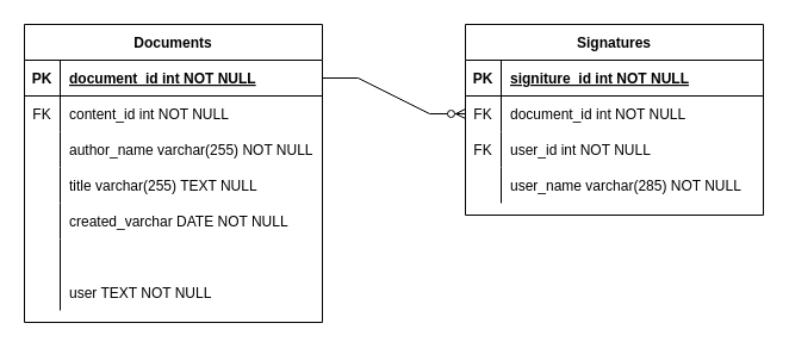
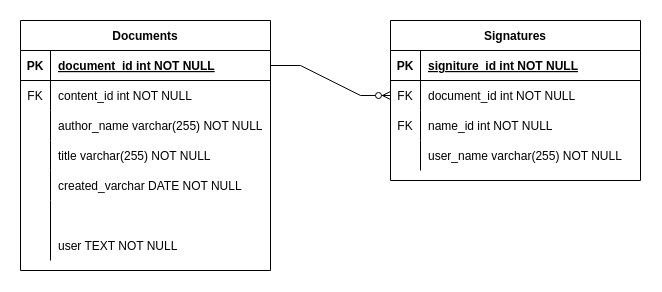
- <mxCell id="32" value="user_id int NOT NULL" style="shape=partialRectangle;overflow=hidden;connectable=0;fillColor=none;top=0;left=0;bottom=0;right=0;align=left;spacingLeft=6;" parent="30" vertex="1"><mxGeometry x="30" width="220" height="30" as="geometry"><mxRectangle width="220" height="30" as="alternateBounds" /></mxGeometry></mxCell>
+ <mxCell id="32" value="name_id int NOT NULL" style="shape=partialRectangle;overflow=hidden;connectable=0;fillColor=none;top=0;left=0;bottom=0;right=0;align=left;spacingLeft=6;" parent="30" vertex="1"><mxGeometry x="30" width="220" height="30" as="geometry"><mxRectangle width="220" height="30" as="alternateBounds" /></mxGeometry></mxCell>
- <mxCell id="14" value="title varchar(255) TEXT NULL" style="shape=partialRectangle;overflow=hidden;connectable=0;fillColor=none;top=0;left=0;bottom=0;right=0;align=left;spacingLeft=6;" parent="12" vertex="1"><mxGeometry x="30" width="220" height="30" as="geometry"><mxRectangle width="220" height="30" as="alternateBounds" /></mxGeometry></mxCell>
+ <mxCell id="14" value="title varchar(255) NOT NULL" style="shape=partialRectangle;overflow=hidden;connectable=0;fillColor=none;top=0;left=0;bottom=0;right=0;align=left;spacingLeft=6;" parent="12" vertex="1"><mxGeometry x="30" width="220" height="30" as="geometry"><mxRectangle width="220" height="30" as="alternateBounds" /></mxGeometry></mxCell>
- <mxCell id="35" value="user_name varchar(285) NOT NULL" style="shape=partialRectangle;overflow=hidden;connectable=0;fillColor=none;top=0;left=0;bottom=0;right=0;align=left;spacingLeft=6;" vertex="1" parent="33"><mxGeometry x="30" width="220" height="30" as="geometry"><mxRectangle width="220" height="30" as="alternateBounds" /></mxGeometry></mxCell>
+ <mxCell id="35" value="user_name varchar(255) NOT NULL" style="shape=partialRectangle;overflow=hidden;connectable=0;fillColor=none;top=0;left=0;bottom=0;right=0;align=left;spacingLeft=6;" vertex="1" parent="33"><mxGeometry x="30" width="220" height="30" as="geometry"><mxRectangle width="220" height="30" as="alternateBounds" /></mxGeometry></mxCell>
